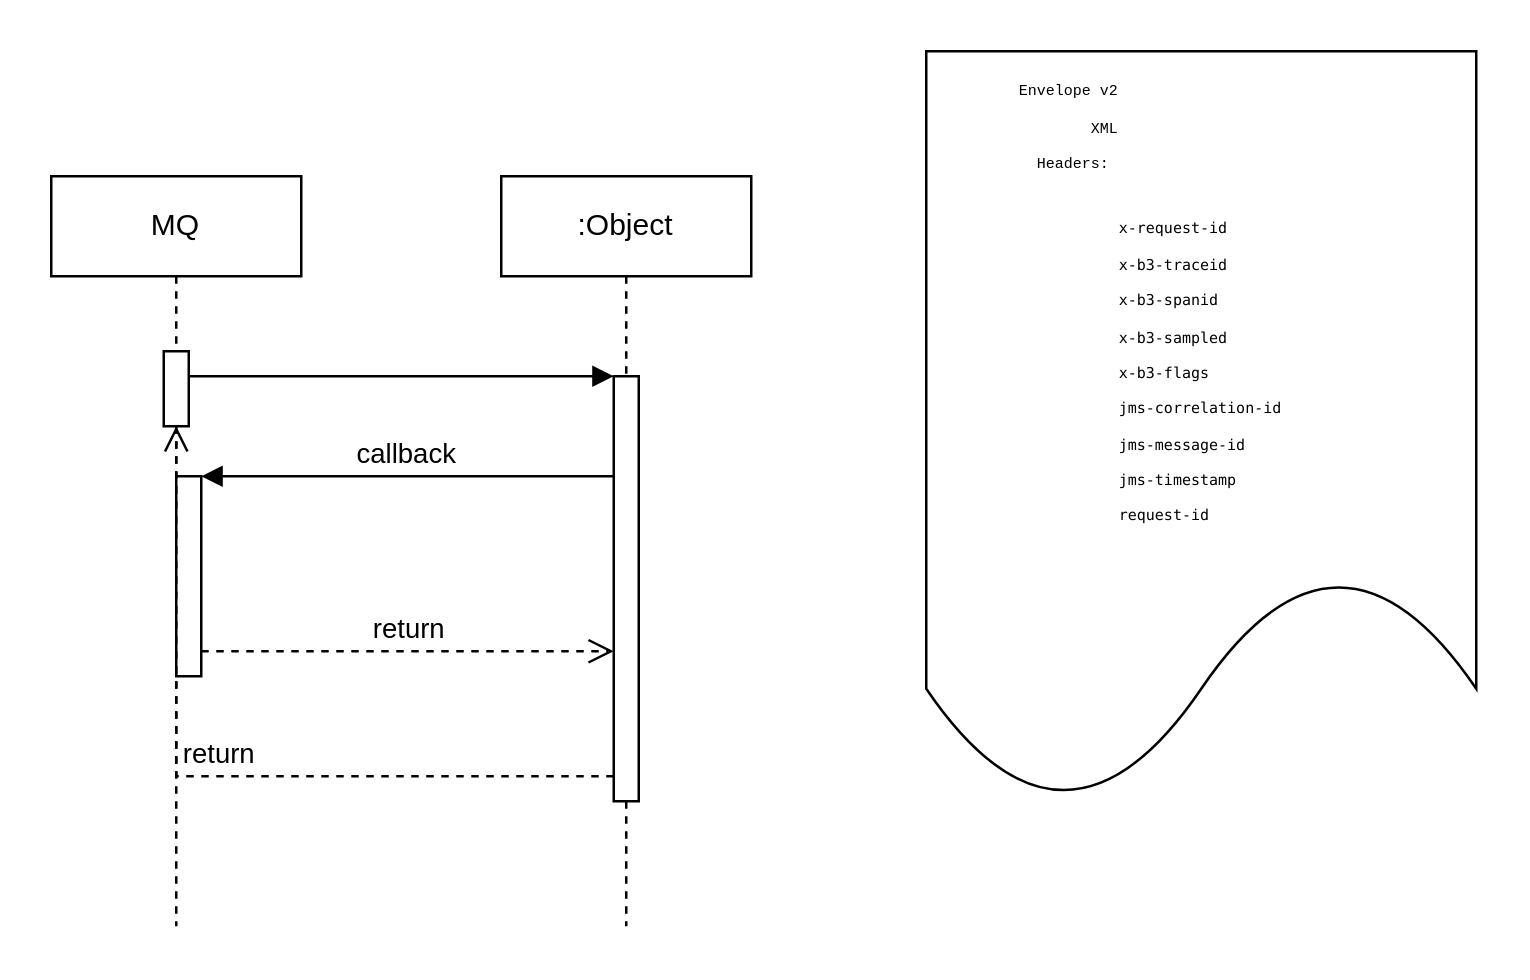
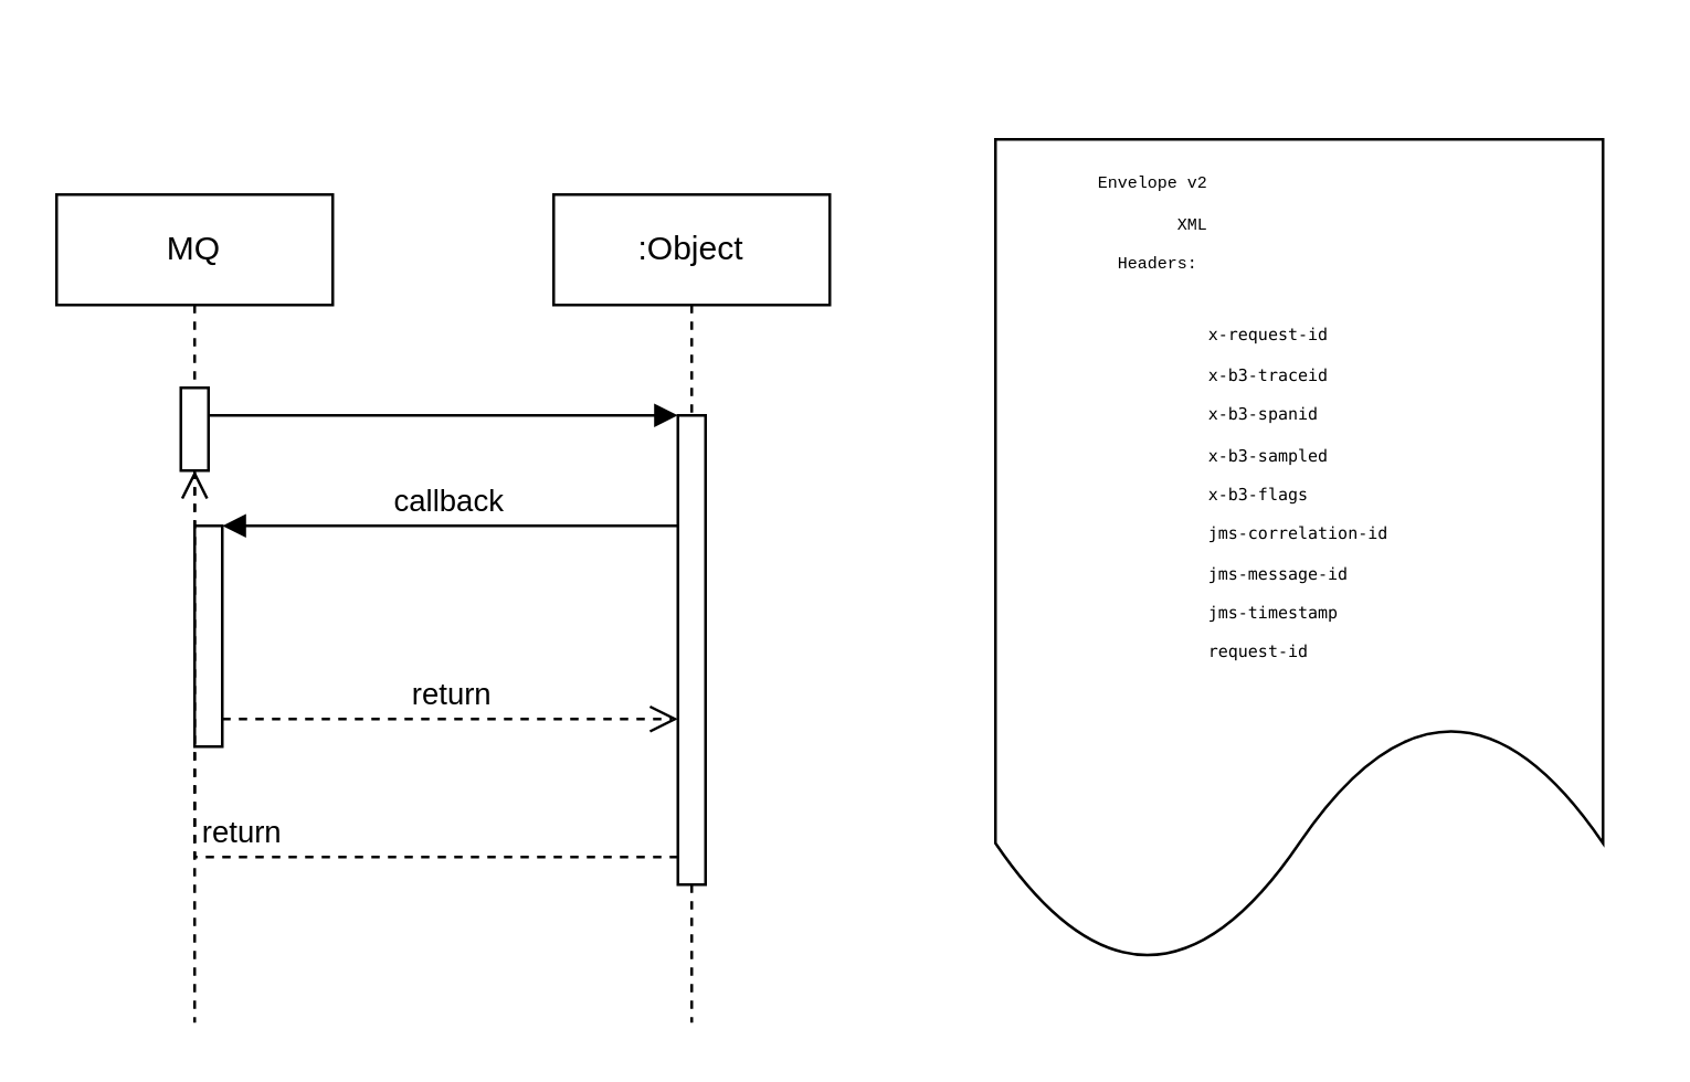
- <mxCell id="11" value="&lt;div align=&quot;left&quot;&gt;&lt;font face=&quot;Courier New&quot; style=&quot;font-size: 6px;&quot;&gt;Envelope v2&lt;br&gt;&lt;/font&gt;&lt;/div&gt;&lt;div align=&quot;left&quot;&gt;&lt;font face=&quot;Courier New&quot; style=&quot;font-size: 6px;&quot;&gt;&lt;span style=&quot;white-space: pre;&quot;&gt;&#09;&lt;/span&gt;XML &lt;br&gt;&lt;/font&gt;&lt;/div&gt;&lt;div align=&quot;left&quot;&gt;&lt;font face=&quot;Courier New&quot; style=&quot;font-size: 6px;&quot;&gt;&amp;nbsp; Headers: &lt;/font&gt;&lt;font face=&quot;5g5iSEYrFaISGpTEV1V_&quot; style=&quot;font-size: 6px;&quot;&gt;&lt;br&gt;&lt;/font&gt;&lt;/div&gt;&lt;blockquote&gt;&lt;div align=&quot;left&quot; title=&quot;Hint: double-click to select code&quot; class=&quot;container&quot;&gt;&lt;div class=&quot;line number1 index0 alt2&quot;&gt;&lt;font face=&quot;ShSiiK6hUvS0UJJPSRek&quot; style=&quot;font-size: 6px;&quot;&gt;&lt;code class=&quot;java plain&quot;&gt;x-request-id&lt;/code&gt;&lt;/font&gt;&lt;/div&gt;&lt;div class=&quot;line number2 index1 alt1&quot;&gt;&lt;font face=&quot;ShSiiK6hUvS0UJJPSRek&quot; style=&quot;font-size: 6px;&quot;&gt;&lt;code class=&quot;java plain&quot;&gt;x-b3-traceid&lt;/code&gt;&lt;/font&gt;&lt;/div&gt;&lt;div class=&quot;line number3 index2 alt2&quot;&gt;&lt;font face=&quot;ShSiiK6hUvS0UJJPSRek&quot; style=&quot;font-size: 6px;&quot;&gt;&lt;code class=&quot;java plain&quot;&gt;x-b3-spanid&lt;/code&gt;&lt;/font&gt;&lt;/div&gt;&lt;div class=&quot;line number4 index3 alt1&quot;&gt;&lt;font face=&quot;ShSiiK6hUvS0UJJPSRek&quot; style=&quot;font-size: 6px;&quot;&gt;&lt;code class=&quot;java plain&quot;&gt;x-b3-sampled&lt;/code&gt;&lt;/font&gt;&lt;/div&gt;&lt;div class=&quot;line number5 index4 alt2&quot;&gt;&lt;font face=&quot;ShSiiK6hUvS0UJJPSRek&quot; style=&quot;font-size: 6px;&quot;&gt;&lt;code class=&quot;java plain&quot;&gt;x-b3-flags&lt;/code&gt;&lt;/font&gt;&lt;/div&gt;&lt;div class=&quot;line number6 index5 alt1&quot;&gt;&lt;font face=&quot;ShSiiK6hUvS0UJJPSRek&quot; style=&quot;font-size: 6px;&quot;&gt;&lt;code class=&quot;java plain&quot;&gt;jms-correlation-id&lt;/code&gt;&lt;/font&gt;&lt;/div&gt;&lt;div class=&quot;line number7 index6 alt2&quot;&gt;&lt;font face=&quot;ShSiiK6hUvS0UJJPSRek&quot; style=&quot;font-size: 6px;&quot;&gt;&lt;code class=&quot;java plain&quot;&gt;jms-message-id&lt;/code&gt;&lt;/font&gt;&lt;/div&gt;&lt;div class=&quot;line number8 index7 alt1&quot;&gt;&lt;font face=&quot;ShSiiK6hUvS0UJJPSRek&quot; style=&quot;font-size: 6px;&quot;&gt;&lt;code class=&quot;java plain&quot;&gt;jms-timestamp&lt;/code&gt;&lt;/font&gt;&lt;/div&gt;&lt;div class=&quot;line number9 index8 alt2&quot;&gt;&lt;font face=&quot;ShSiiK6hUvS0UJJPSRek&quot; style=&quot;font-size: 6px;&quot;&gt;&lt;code class=&quot;java plain&quot;&gt;request-id&lt;/code&gt;&lt;/font&gt;&lt;/div&gt;&lt;/div&gt;&lt;/blockquote&gt;" style="shape=document;whiteSpace=wrap;html=1;boundedLbl=1;" vertex="1" parent="1"><mxGeometry x="370" y="20" width="220" height="300" as="geometry" /></mxCell>
+ <mxCell id="11" value="&lt;div align=&quot;left&quot;&gt;&lt;font face=&quot;Courier New&quot; style=&quot;font-size: 6px;&quot;&gt;Envelope v2&lt;br&gt;&lt;/font&gt;&lt;/div&gt;&lt;div align=&quot;left&quot;&gt;&lt;font face=&quot;Courier New&quot; style=&quot;font-size: 6px;&quot;&gt;&lt;span style=&quot;white-space: pre;&quot;&gt;&#09;&lt;/span&gt;XML &lt;br&gt;&lt;/font&gt;&lt;/div&gt;&lt;div align=&quot;left&quot;&gt;&lt;font face=&quot;Courier New&quot; style=&quot;font-size: 6px;&quot;&gt;&amp;nbsp; Headers: &lt;/font&gt;&lt;font face=&quot;5g5iSEYrFaISGpTEV1V_&quot; style=&quot;font-size: 6px;&quot;&gt;&lt;br&gt;&lt;/font&gt;&lt;/div&gt;&lt;blockquote&gt;&lt;div align=&quot;left&quot; title=&quot;Hint: double-click to select code&quot; class=&quot;container&quot;&gt;&lt;div class=&quot;line number1 index0 alt2&quot;&gt;&lt;font face=&quot;ShSiiK6hUvS0UJJPSRek&quot; style=&quot;font-size: 6px;&quot;&gt;&lt;code class=&quot;java plain&quot;&gt;x-request-id&lt;/code&gt;&lt;/font&gt;&lt;/div&gt;&lt;div class=&quot;line number2 index1 alt1&quot;&gt;&lt;font face=&quot;ShSiiK6hUvS0UJJPSRek&quot; style=&quot;font-size: 6px;&quot;&gt;&lt;code class=&quot;java plain&quot;&gt;x-b3-traceid&lt;/code&gt;&lt;/font&gt;&lt;/div&gt;&lt;div class=&quot;line number3 index2 alt2&quot;&gt;&lt;font face=&quot;ShSiiK6hUvS0UJJPSRek&quot; style=&quot;font-size: 6px;&quot;&gt;&lt;code class=&quot;java plain&quot;&gt;x-b3-spanid&lt;/code&gt;&lt;/font&gt;&lt;/div&gt;&lt;div class=&quot;line number4 index3 alt1&quot;&gt;&lt;font face=&quot;ShSiiK6hUvS0UJJPSRek&quot; style=&quot;font-size: 6px;&quot;&gt;&lt;code class=&quot;java plain&quot;&gt;x-b3-sampled&lt;/code&gt;&lt;/font&gt;&lt;/div&gt;&lt;div class=&quot;line number5 index4 alt2&quot;&gt;&lt;font face=&quot;ShSiiK6hUvS0UJJPSRek&quot; style=&quot;font-size: 6px;&quot;&gt;&lt;code class=&quot;java plain&quot;&gt;x-b3-flags&lt;/code&gt;&lt;/font&gt;&lt;/div&gt;&lt;div class=&quot;line number6 index5 alt1&quot;&gt;&lt;font face=&quot;ShSiiK6hUvS0UJJPSRek&quot; style=&quot;font-size: 6px;&quot;&gt;&lt;code class=&quot;java plain&quot;&gt;jms-correlation-id&lt;/code&gt;&lt;/font&gt;&lt;/div&gt;&lt;div class=&quot;line number7 index6 alt2&quot;&gt;&lt;font face=&quot;ShSiiK6hUvS0UJJPSRek&quot; style=&quot;font-size: 6px;&quot;&gt;&lt;code class=&quot;java plain&quot;&gt;jms-message-id&lt;/code&gt;&lt;/font&gt;&lt;/div&gt;&lt;div class=&quot;line number8 index7 alt1&quot;&gt;&lt;font face=&quot;ShSiiK6hUvS0UJJPSRek&quot; style=&quot;font-size: 6px;&quot;&gt;&lt;code class=&quot;java plain&quot;&gt;jms-timestamp&lt;/code&gt;&lt;/font&gt;&lt;/div&gt;&lt;div class=&quot;line number9 index8 alt2&quot;&gt;&lt;font face=&quot;ShSiiK6hUvS0UJJPSRek&quot; style=&quot;font-size: 6px;&quot;&gt;&lt;code class=&quot;java plain&quot;&gt;request-id&lt;/code&gt;&lt;/font&gt;&lt;/div&gt;&lt;/div&gt;&lt;/blockquote&gt;" style="shape=document;whiteSpace=wrap;html=1;boundedLbl=1;" vertex="1" parent="1"><mxGeometry x="360" y="50" width="220" height="300" as="geometry" /></mxCell>
